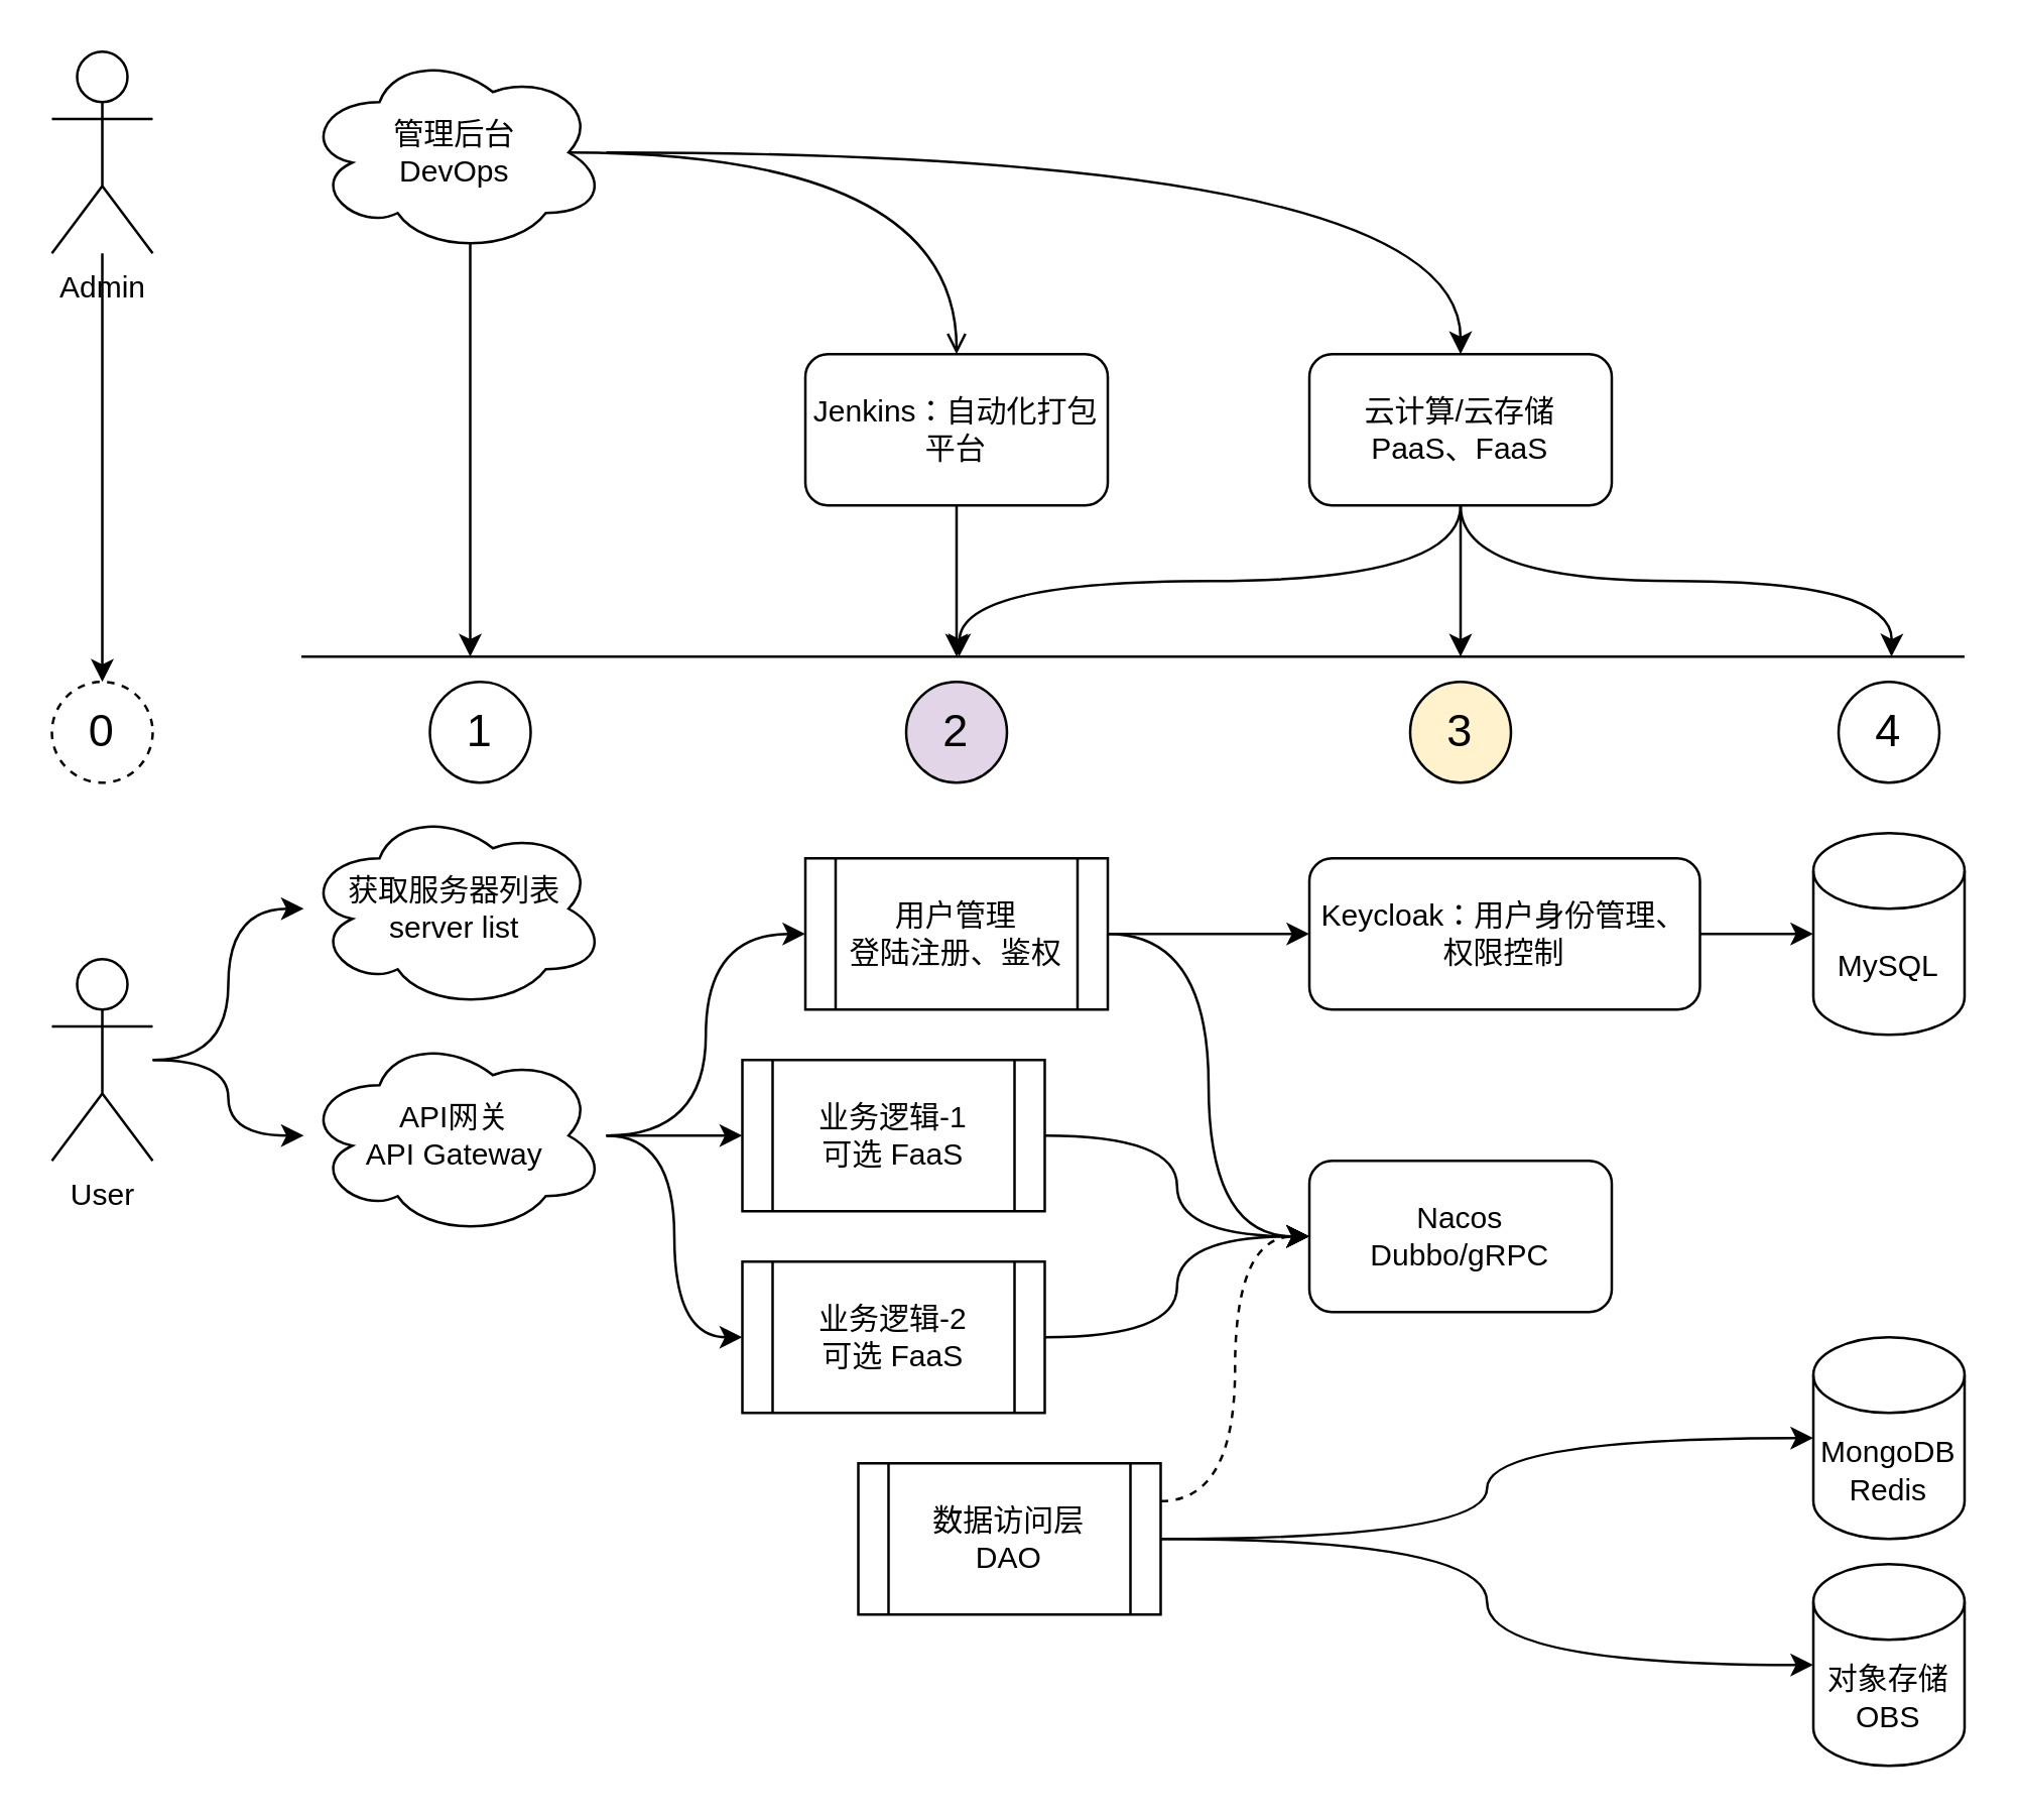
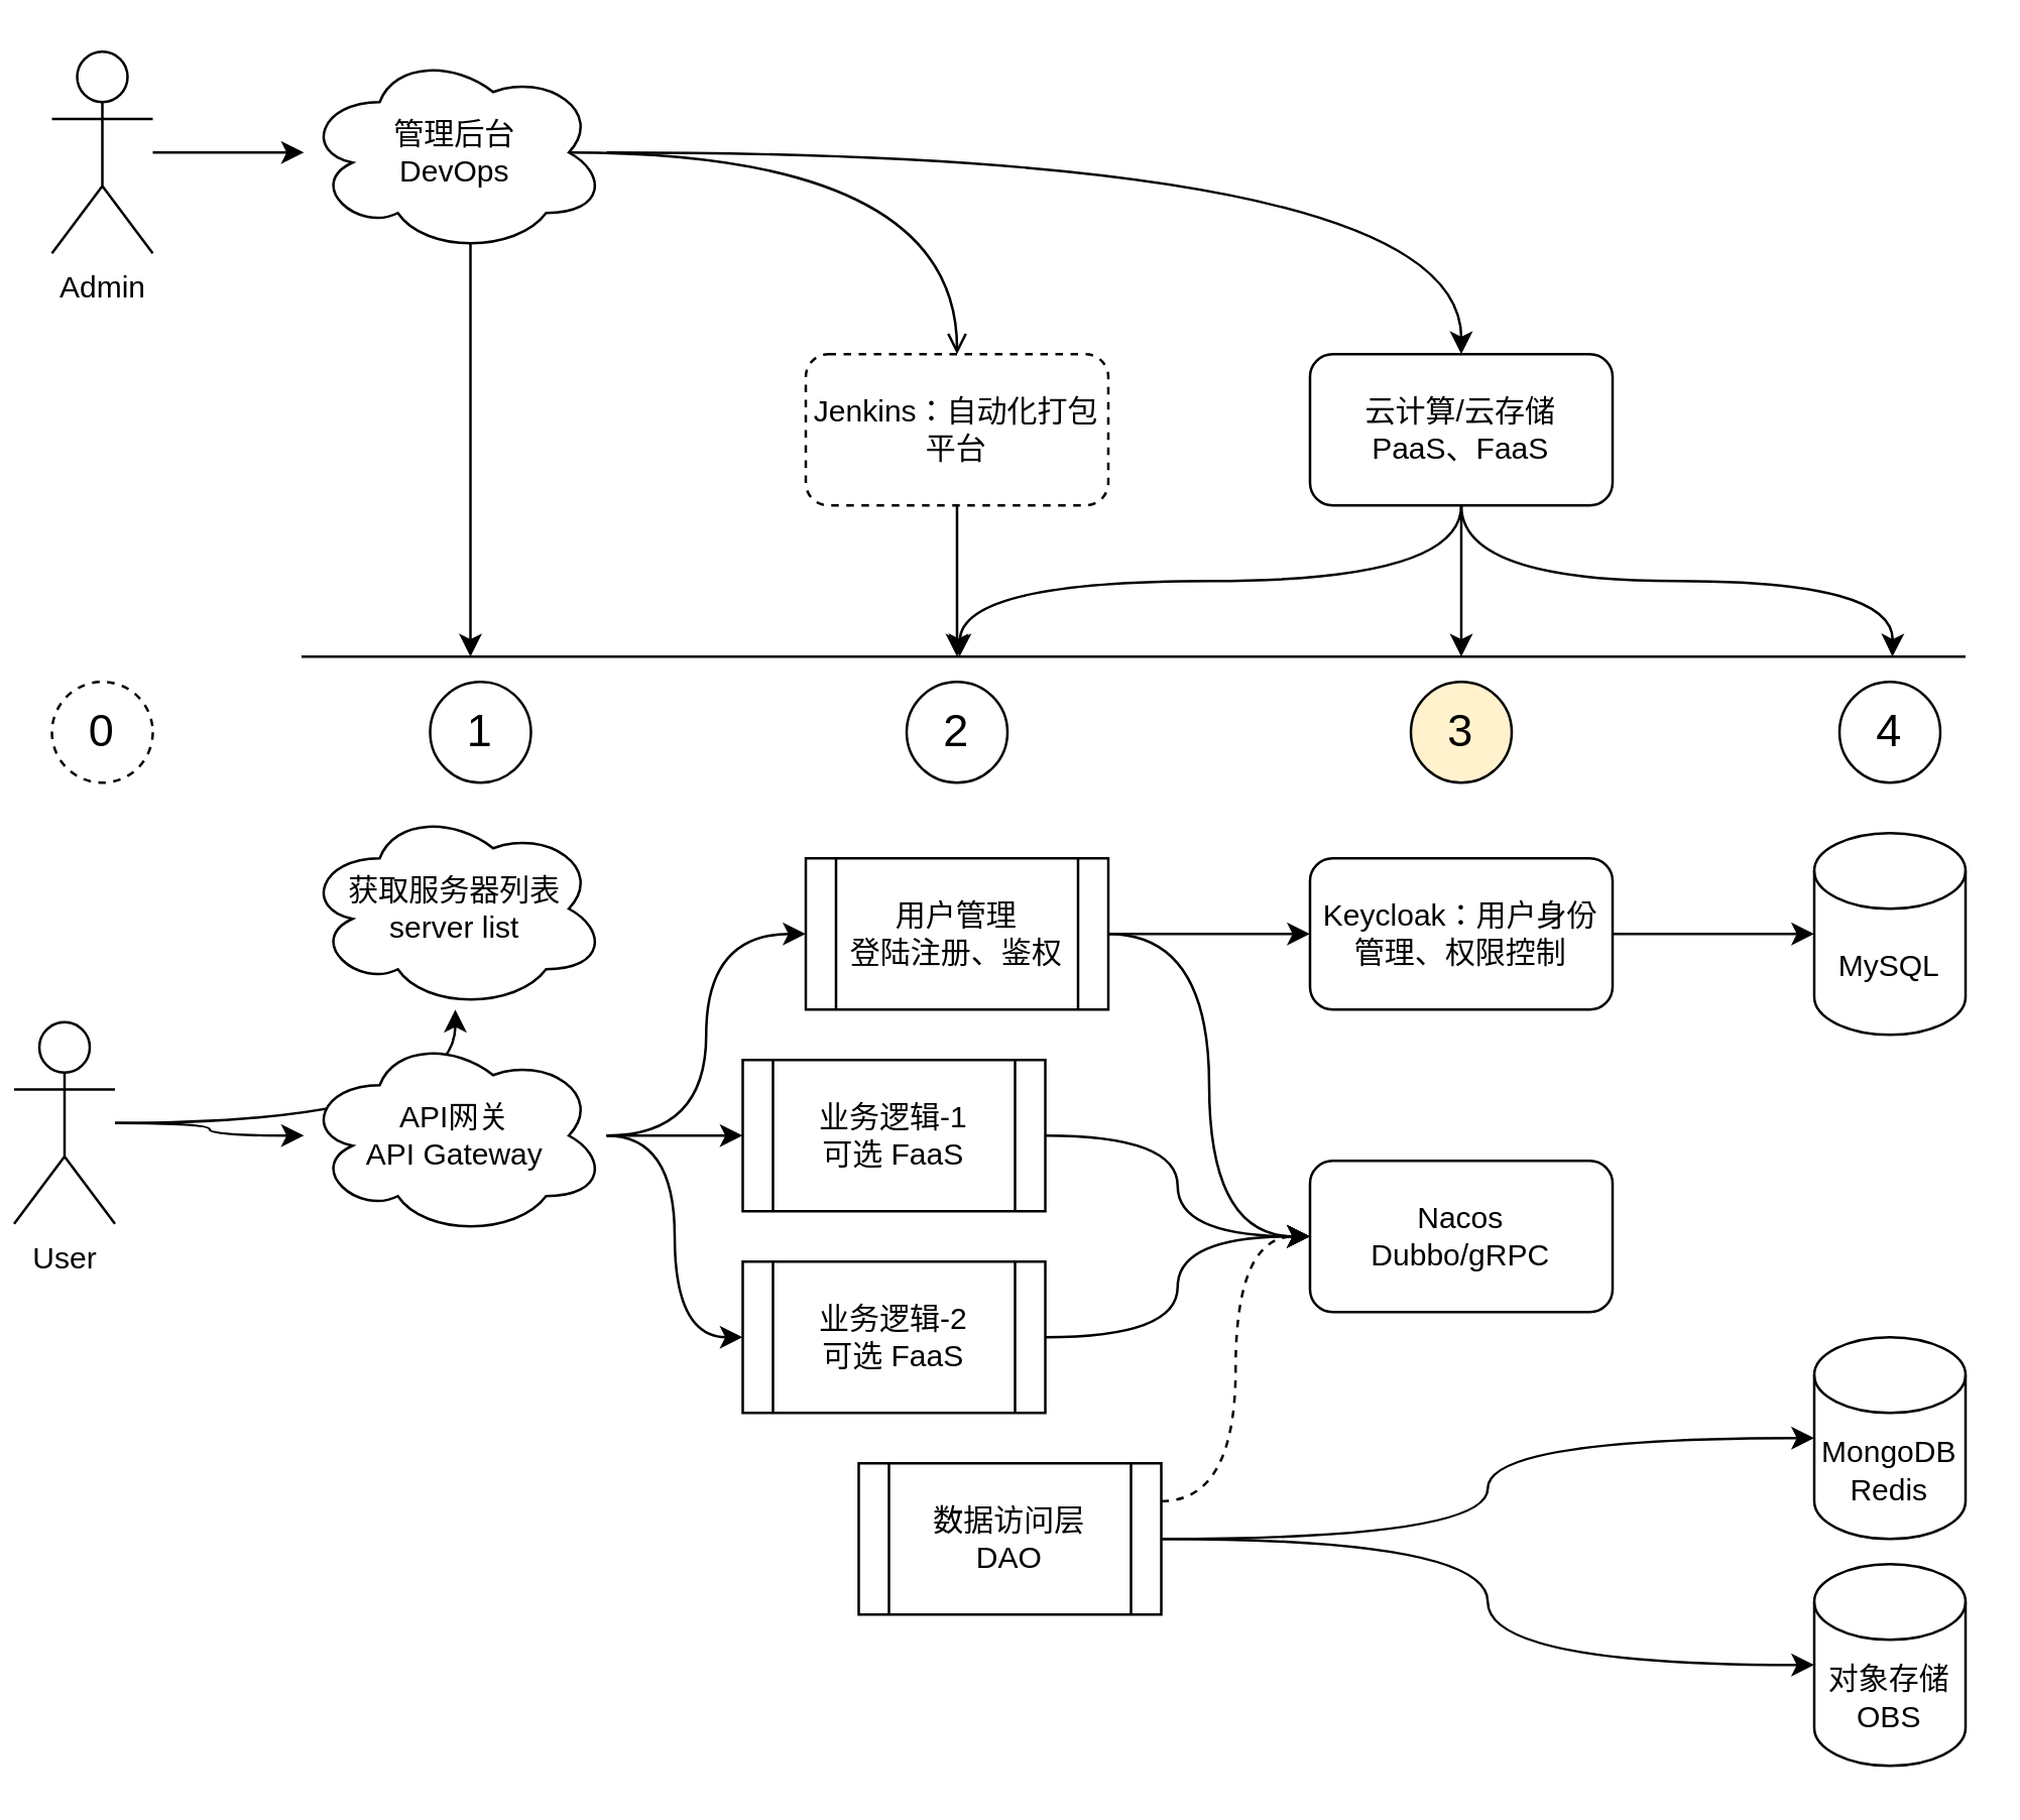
- <mxCell id="34" value="Jenkins：自动化打包平台" style="rounded=1;whiteSpace=wrap;html=1;" parent="1" vertex="1"><mxGeometry x="319" y="140" width="120" height="60" as="geometry" /></mxCell>
+ <mxCell id="34" value="Jenkins：自动化打包平台" style="rounded=1;whiteSpace=wrap;html=1;dashed=1;" parent="1" vertex="1"><mxGeometry x="319" y="140" width="120" height="60" as="geometry" /></mxCell>
- <mxCell id="27" style="edgeStyle=orthogonalEdgeStyle;curved=1;rounded=0;orthogonalLoop=1;jettySize=auto;html=1;" parent="1" source="28" target="44" edge="1"><mxGeometry relative="1" as="geometry" /></mxCell>
+ <mxCell id="27" style="edgeStyle=orthogonalEdgeStyle;curved=1;rounded=0;orthogonalLoop=1;jettySize=auto;html=1;" parent="1" source="28" target="32" edge="1"><mxGeometry relative="1" as="geometry" /></mxCell>
- <mxCell id="41" value="2" style="ellipse;whiteSpace=wrap;html=1;aspect=fixed;fontSize=18;fillColor=#e1d5e7;" vertex="1" parent="1"><mxGeometry x="359" y="270" width="40" height="40" as="geometry" /></mxCell>
+ <mxCell id="41" value="2" style="ellipse;whiteSpace=wrap;html=1;aspect=fixed;fontSize=18;" vertex="1" parent="1"><mxGeometry x="359" y="270" width="40" height="40" as="geometry" /></mxCell>
- <mxCell id="17" value="&lt;div&gt;Keycloak：用户身份管理、权限控制&lt;/div&gt;" style="rounded=1;whiteSpace=wrap;html=1;" parent="1" vertex="1"><mxGeometry x="519" y="340" width="155" height="60" as="geometry" /></mxCell>
+ <mxCell id="17" value="&lt;div&gt;Keycloak：用户身份管理、权限控制&lt;/div&gt;" style="rounded=1;whiteSpace=wrap;html=1;" parent="1" vertex="1"><mxGeometry x="519" y="340" width="120" height="60" as="geometry" /></mxCell>
- <mxCell id="4" value="User" style="shape=umlActor;verticalLabelPosition=bottom;verticalAlign=top;html=1;outlineConnect=0;" parent="1" vertex="1"><mxGeometry x="20" y="380" width="40" height="80" as="geometry" /></mxCell>
+ <mxCell id="4" value="User" style="shape=umlActor;verticalLabelPosition=bottom;verticalAlign=top;html=1;outlineConnect=0;" parent="1" vertex="1"><mxGeometry x="5" y="405" width="40" height="80" as="geometry" /></mxCell>
